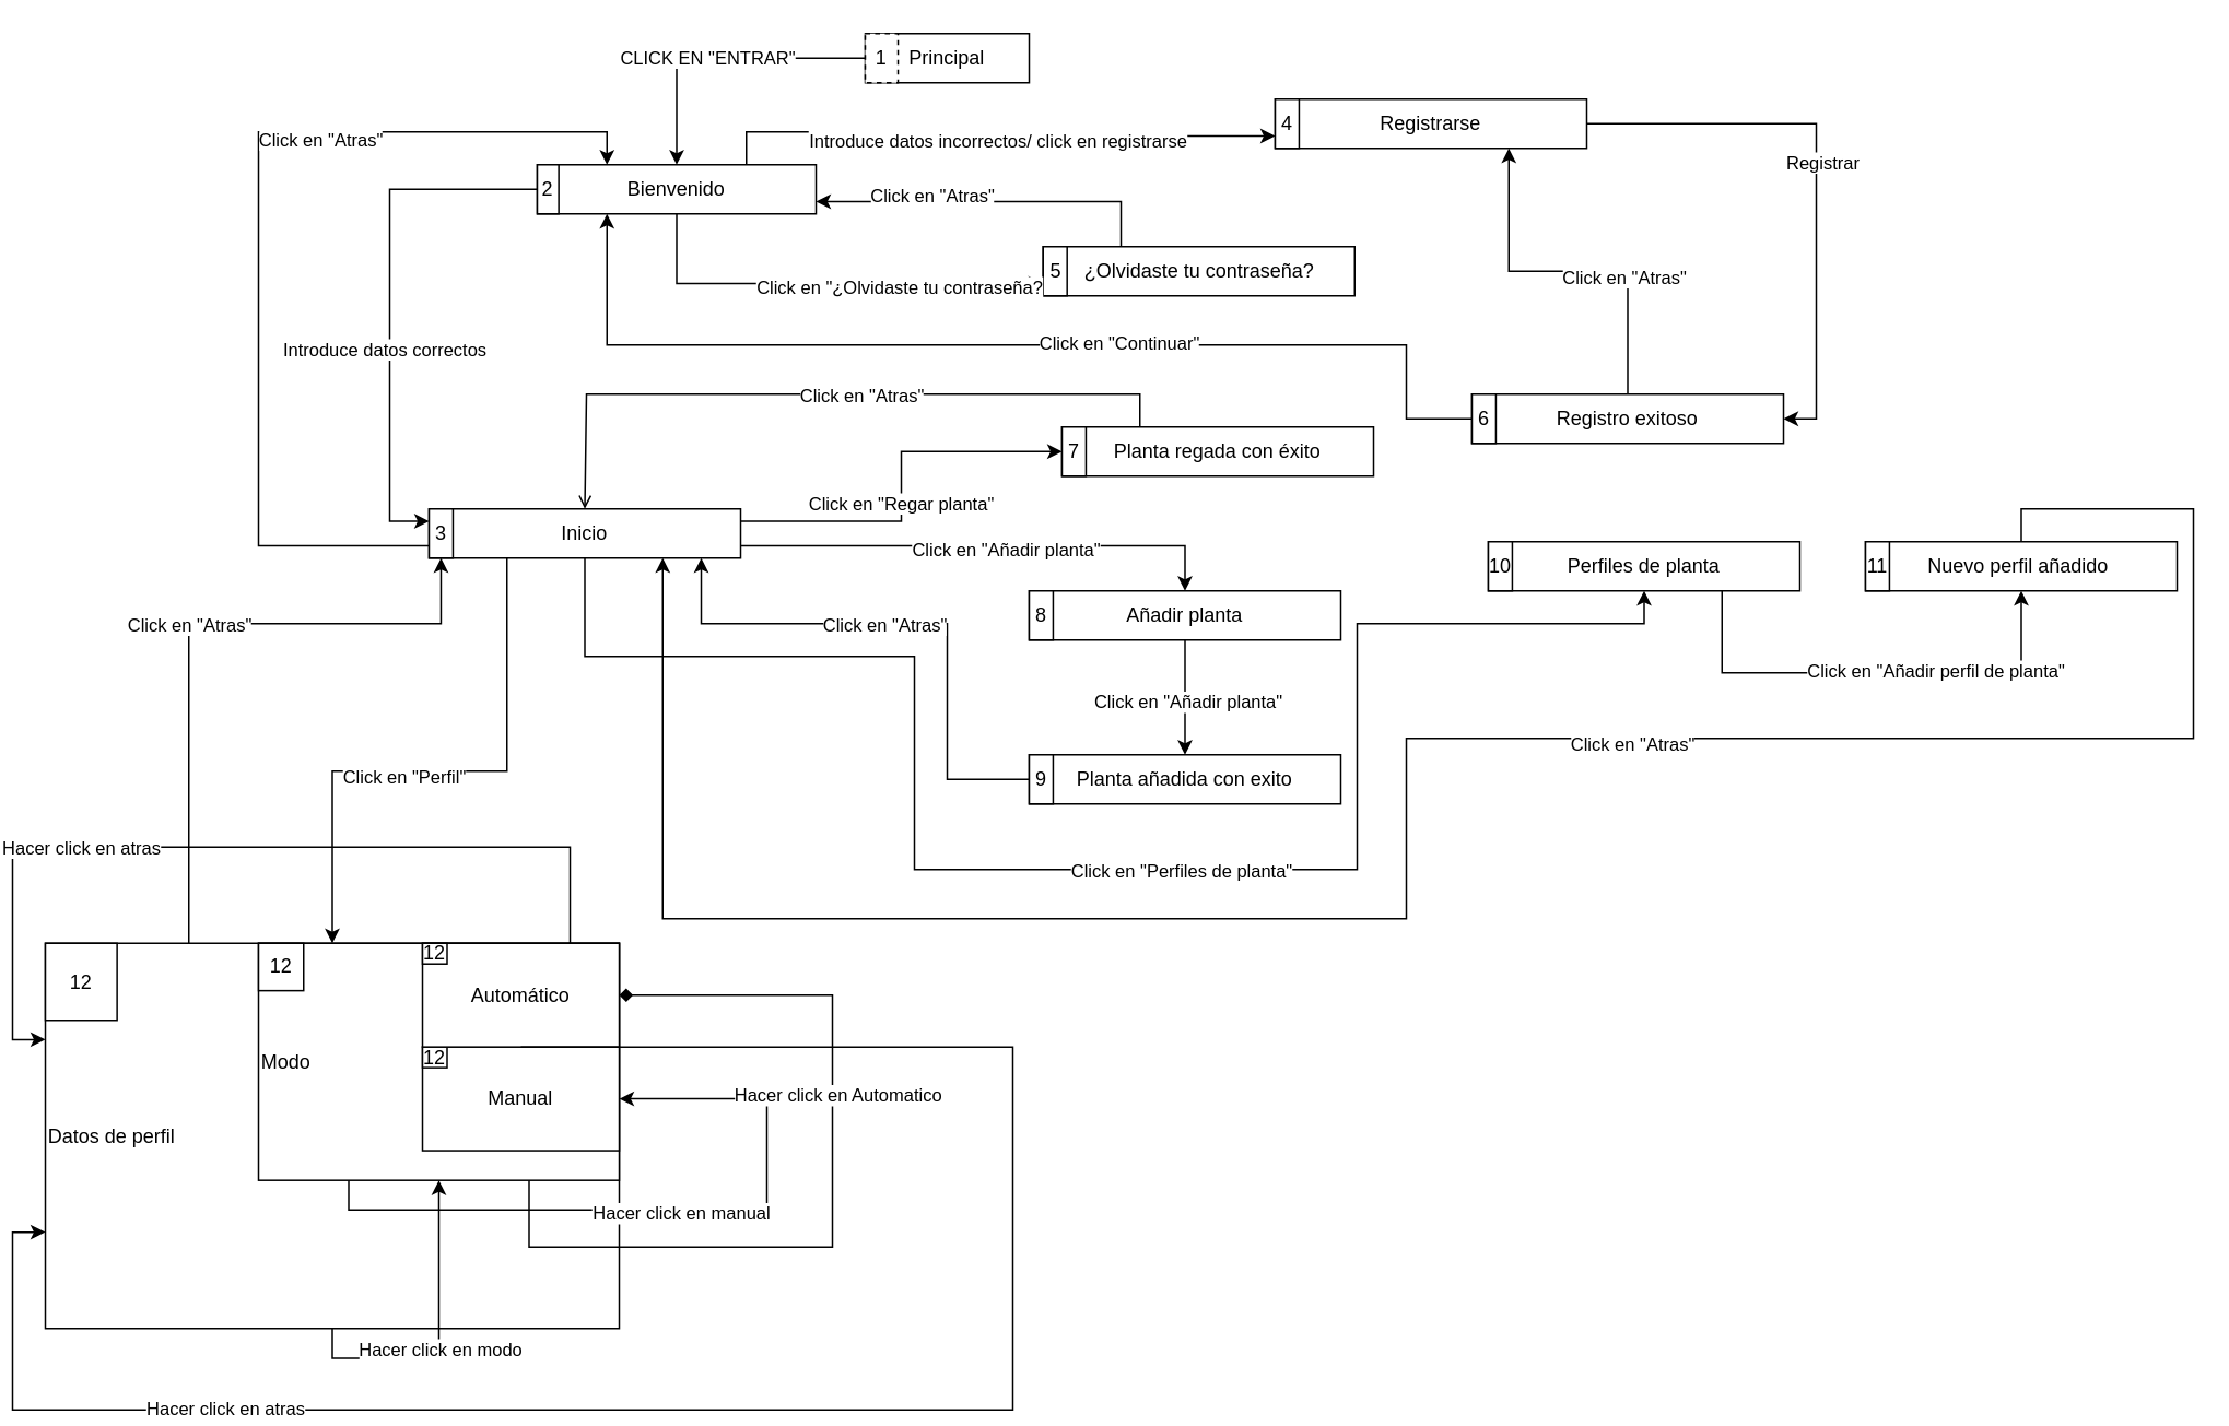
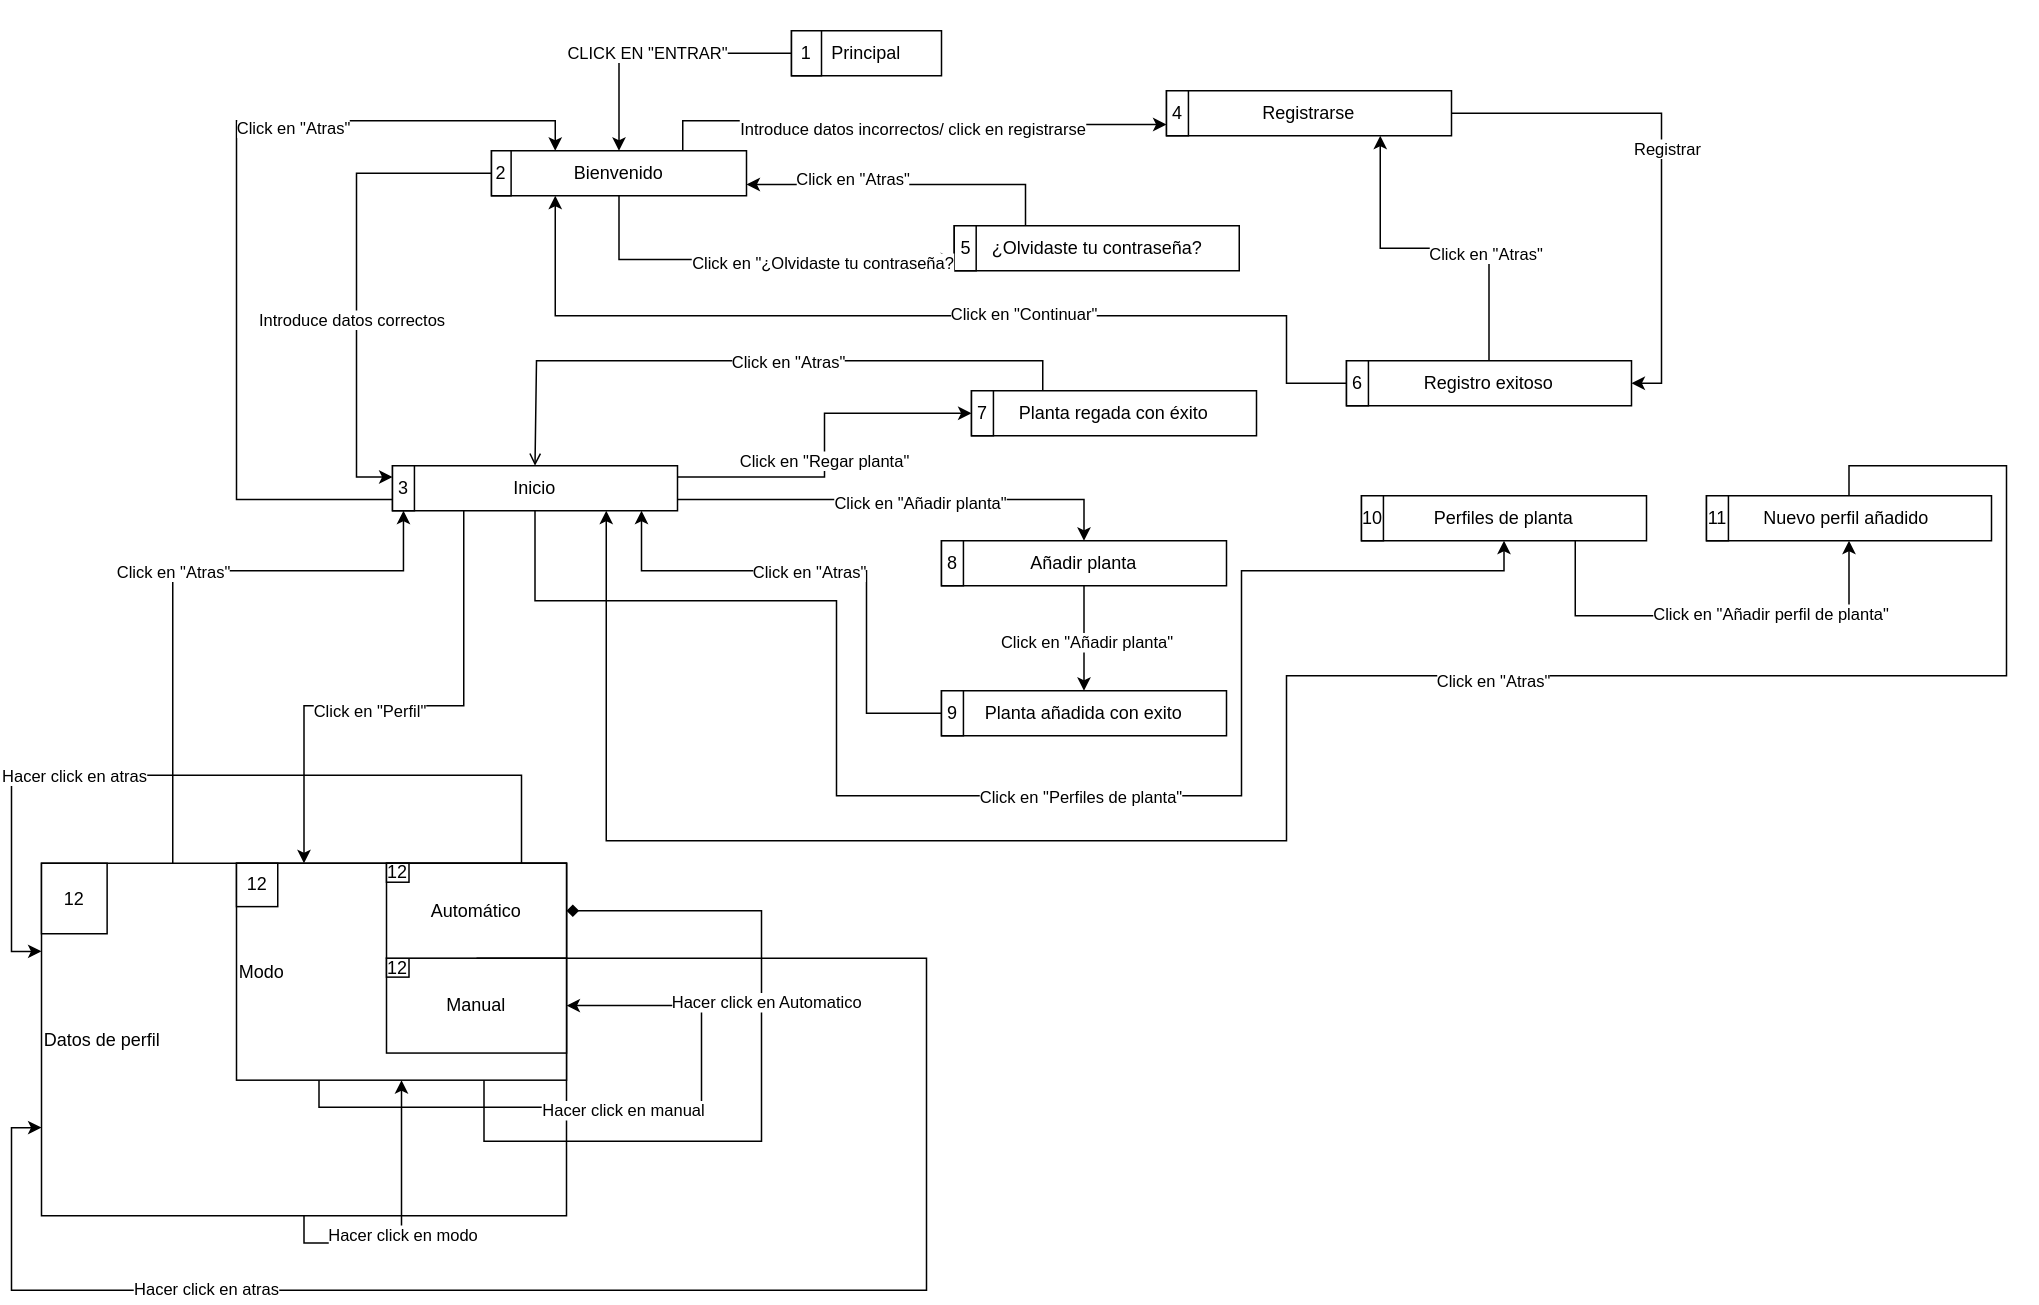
- <mxCell id="5" value="1" style="rounded=0;whiteSpace=wrap;html=1;dashed=1;" vertex="1" parent="3"><mxGeometry width="20" height="30" as="geometry" /></mxCell>
+ <mxCell id="5" value="1" style="rounded=0;whiteSpace=wrap;html=1;" vertex="1" parent="3"><mxGeometry width="20" height="30" as="geometry" /></mxCell>
